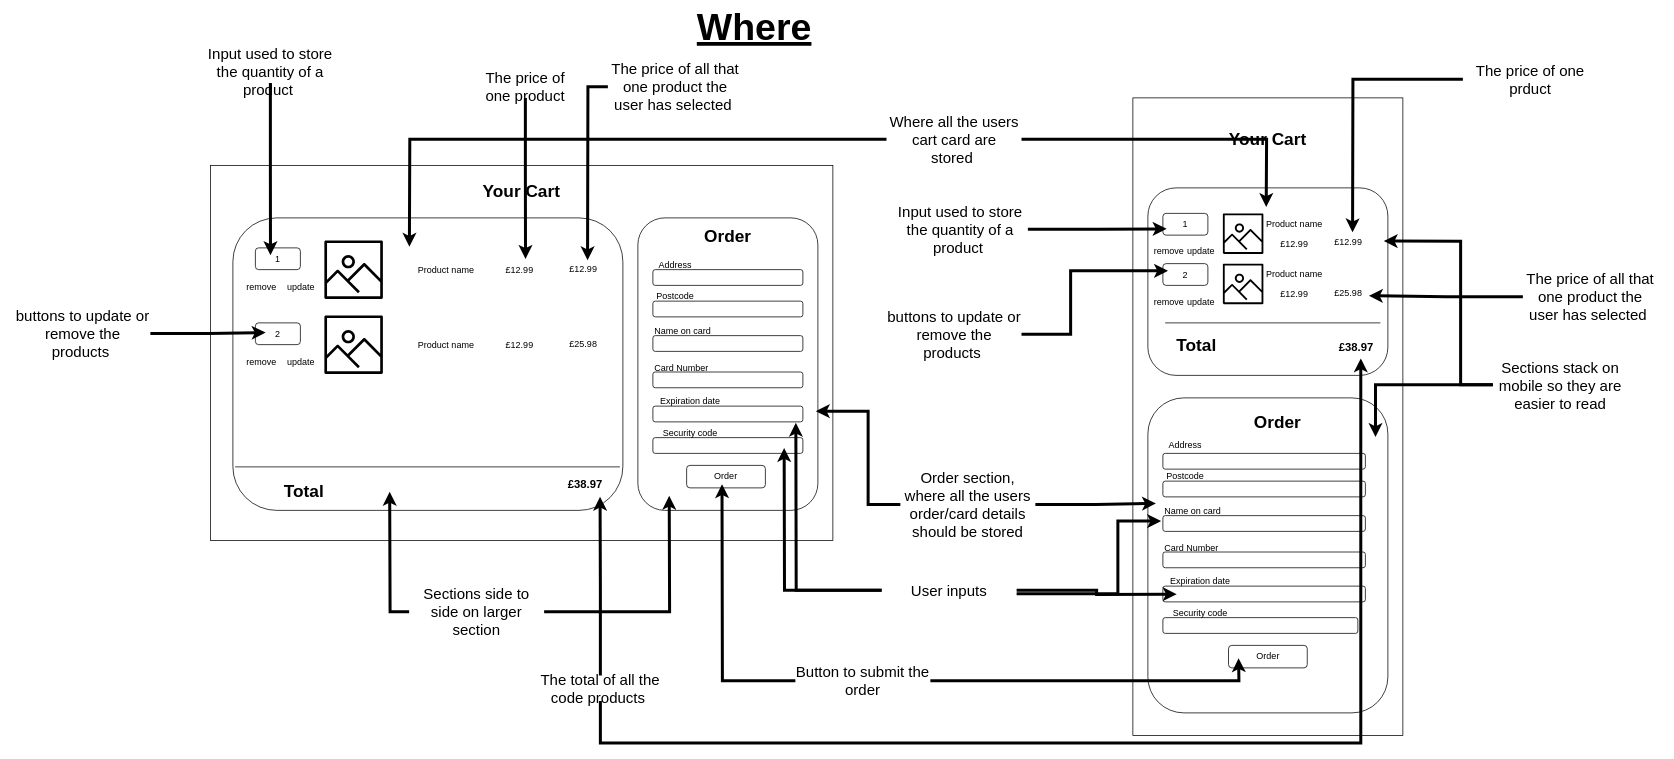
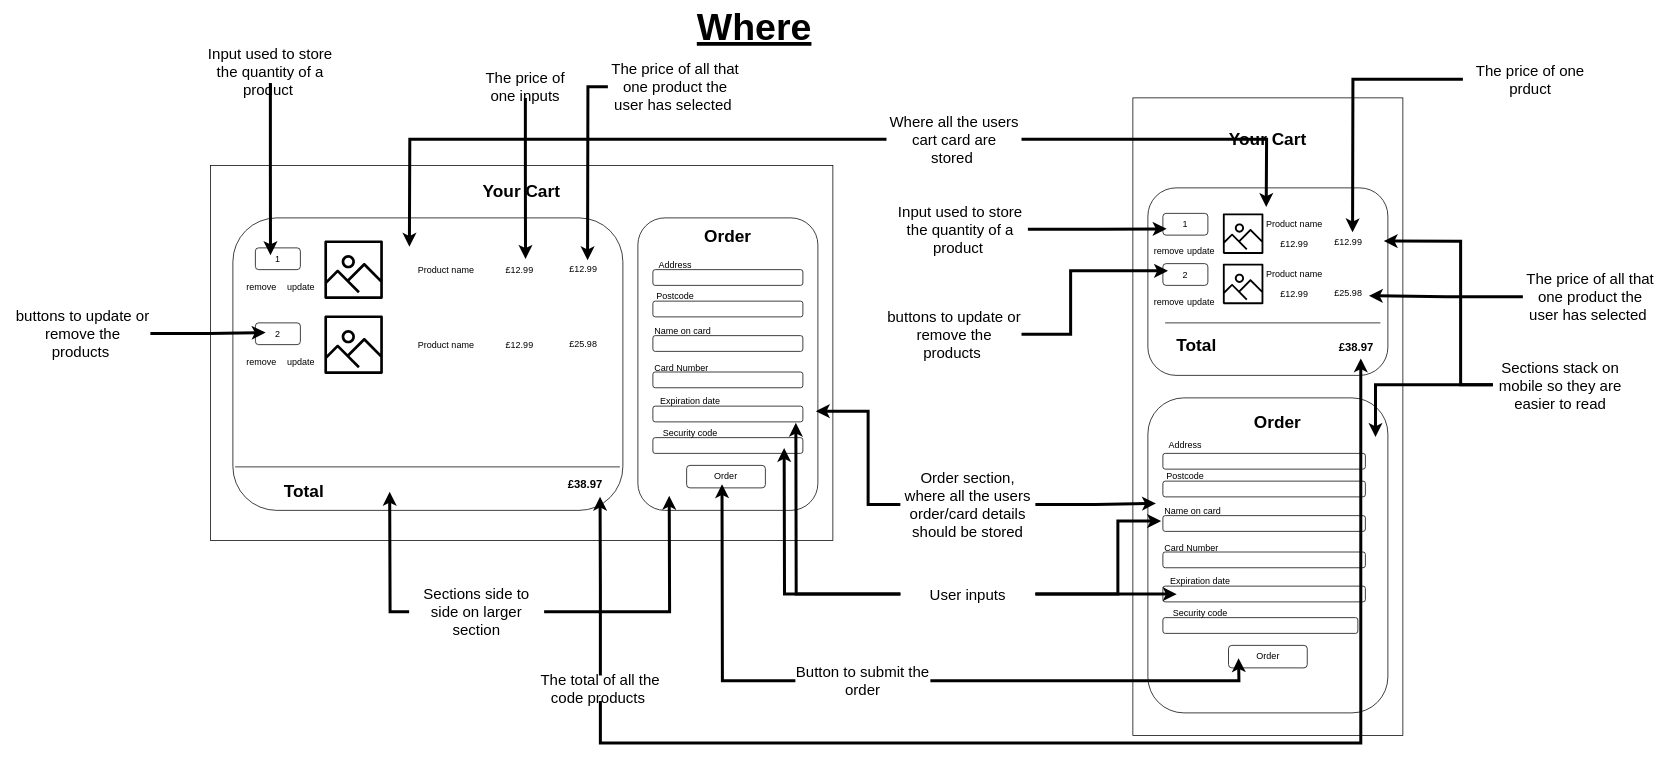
- <mxCell id="105" value="&lt;span style=&quot;font-size: 20px;&quot;&gt;The price of one&amp;nbsp;product&lt;/span&gt;" style="text;html=1;strokeColor=none;fillColor=none;align=center;verticalAlign=middle;whiteSpace=wrap;rounded=0;" vertex="1" parent="1"><mxGeometry x="610" y="100" width="180" height="30" as="geometry" /></mxCell>
+ <mxCell id="105" value="&lt;span style=&quot;font-size: 20px;&quot;&gt;The price of one&amp;nbsp;inputs&lt;/span&gt;" style="text;html=1;strokeColor=none;fillColor=none;align=center;verticalAlign=middle;whiteSpace=wrap;rounded=0;" vertex="1" parent="1"><mxGeometry x="610" y="100" width="180" height="30" as="geometry" /></mxCell>
- <mxCell id="86" value="&lt;span style=&quot;font-size: 20px;&quot;&gt;User inputs&lt;/span&gt;" style="text;html=1;strokeColor=none;fillColor=none;align=center;verticalAlign=middle;whiteSpace=wrap;rounded=0;" vertex="1" parent="1"><mxGeometry x="1175" y="769.5" width="180" height="34" as="geometry" /></mxCell>
+ <mxCell id="86" value="&lt;span style=&quot;font-size: 20px;&quot;&gt;User inputs&lt;/span&gt;" style="text;html=1;strokeColor=none;fillColor=none;align=center;verticalAlign=middle;whiteSpace=wrap;rounded=0;" vertex="1" parent="1"><mxGeometry x="1200" y="774.5" width="180" height="34" as="geometry" /></mxCell>
